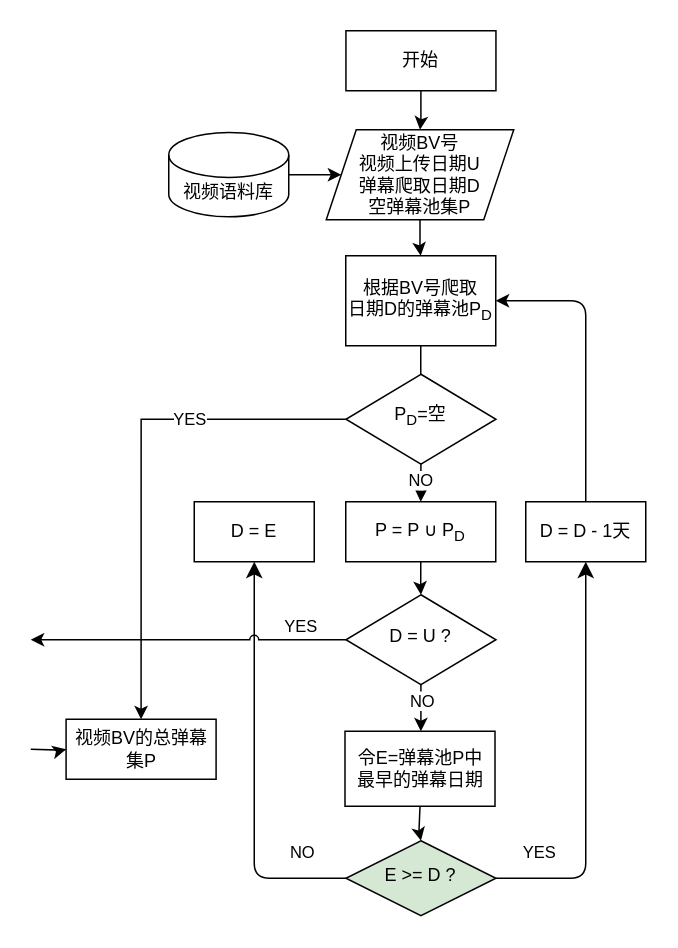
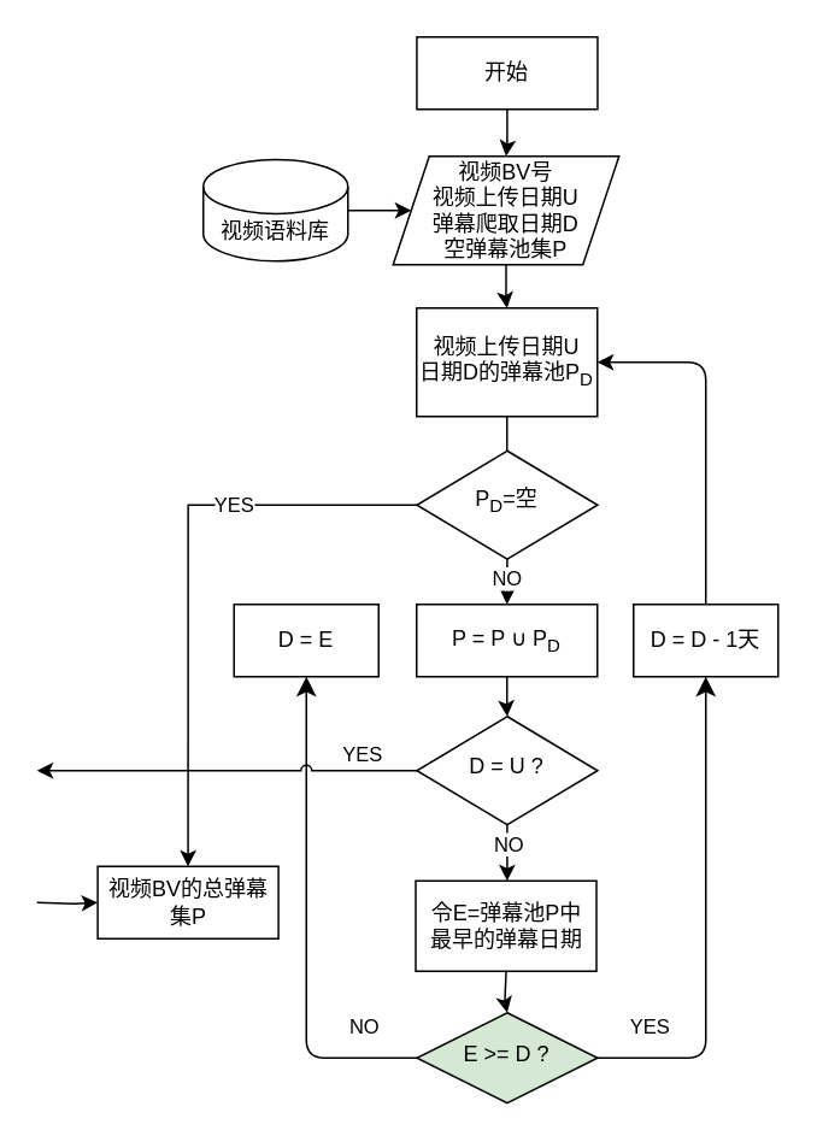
- <mxCell id="8" value="根据BV号爬取&lt;br&gt;日期D的弹幕池P&lt;sub&gt;D&lt;/sub&gt;" style="whiteSpace=wrap;html=1;fontSize=12;glass=0;strokeWidth=1;shadow=0;" parent="1" vertex="1"><mxGeometry x="230" y="170" width="100" height="60" as="geometry" /></mxCell>
+ <mxCell id="8" value="视频上传日期U&lt;br&gt;日期D的弹幕池P&lt;sub&gt;D&lt;/sub&gt;" style="whiteSpace=wrap;html=1;fontSize=12;glass=0;strokeWidth=1;shadow=0;" parent="1" vertex="1"><mxGeometry x="230" y="170" width="100" height="60" as="geometry" /></mxCell>
- <mxCell id="29" value="&lt;span style=&quot;font-family: &amp;#34;helvetica&amp;#34;&quot;&gt;视频BV的总弹幕集P&lt;br&gt;&lt;/span&gt;" style="whiteSpace=wrap;html=1;fontSize=12;glass=0;strokeWidth=1;shadow=0;" vertex="1" parent="1"><mxGeometry x="43.56" y="479" width="100" height="40" as="geometry" /></mxCell>
+ <mxCell id="29" value="&lt;span style=&quot;font-family: &amp;#34;helvetica&amp;#34;&quot;&gt;视频BV的总弹幕集P&lt;br&gt;&lt;/span&gt;" style="whiteSpace=wrap;html=1;fontSize=12;glass=0;strokeWidth=1;shadow=0;" vertex="1" parent="1"><mxGeometry x="53.56" y="479" width="100" height="40" as="geometry" /></mxCell>
